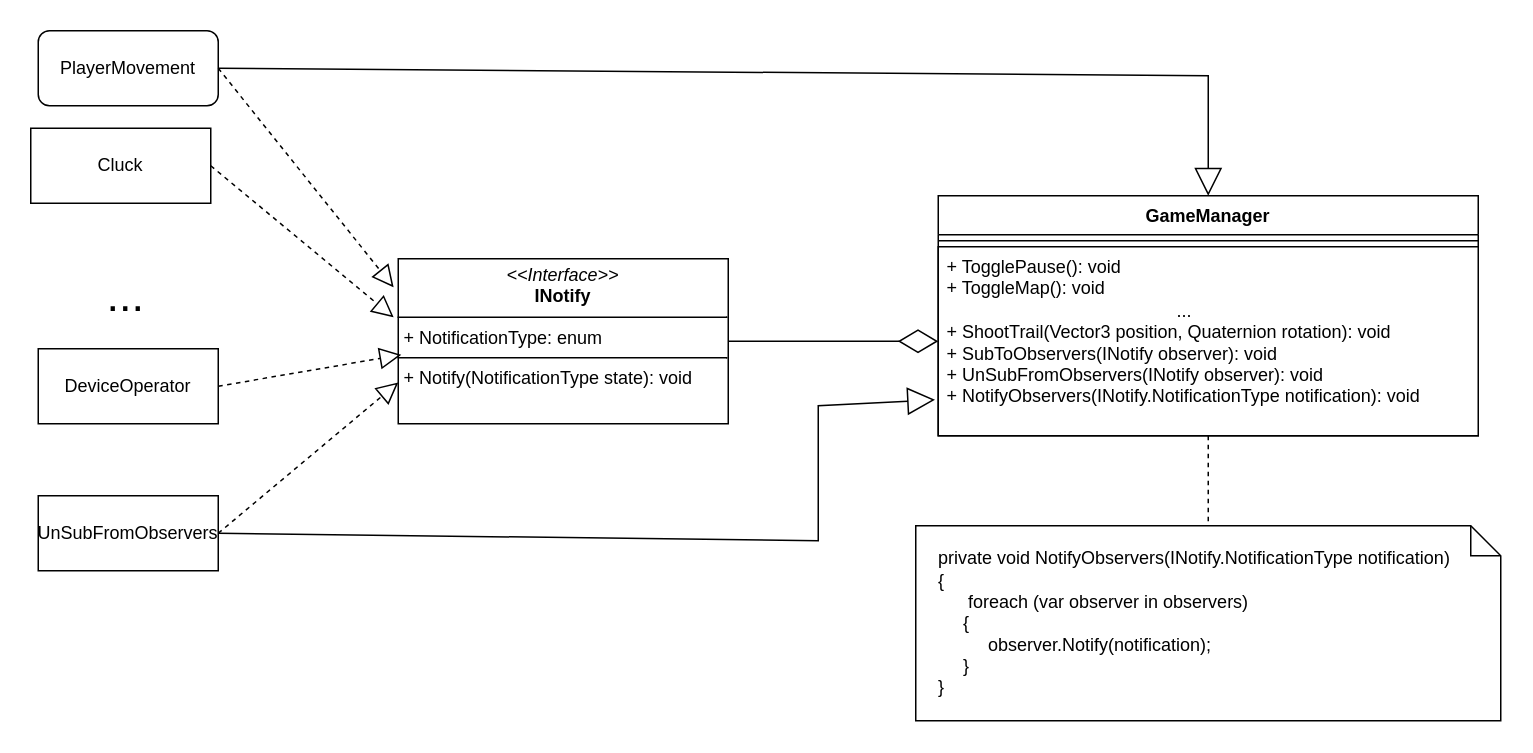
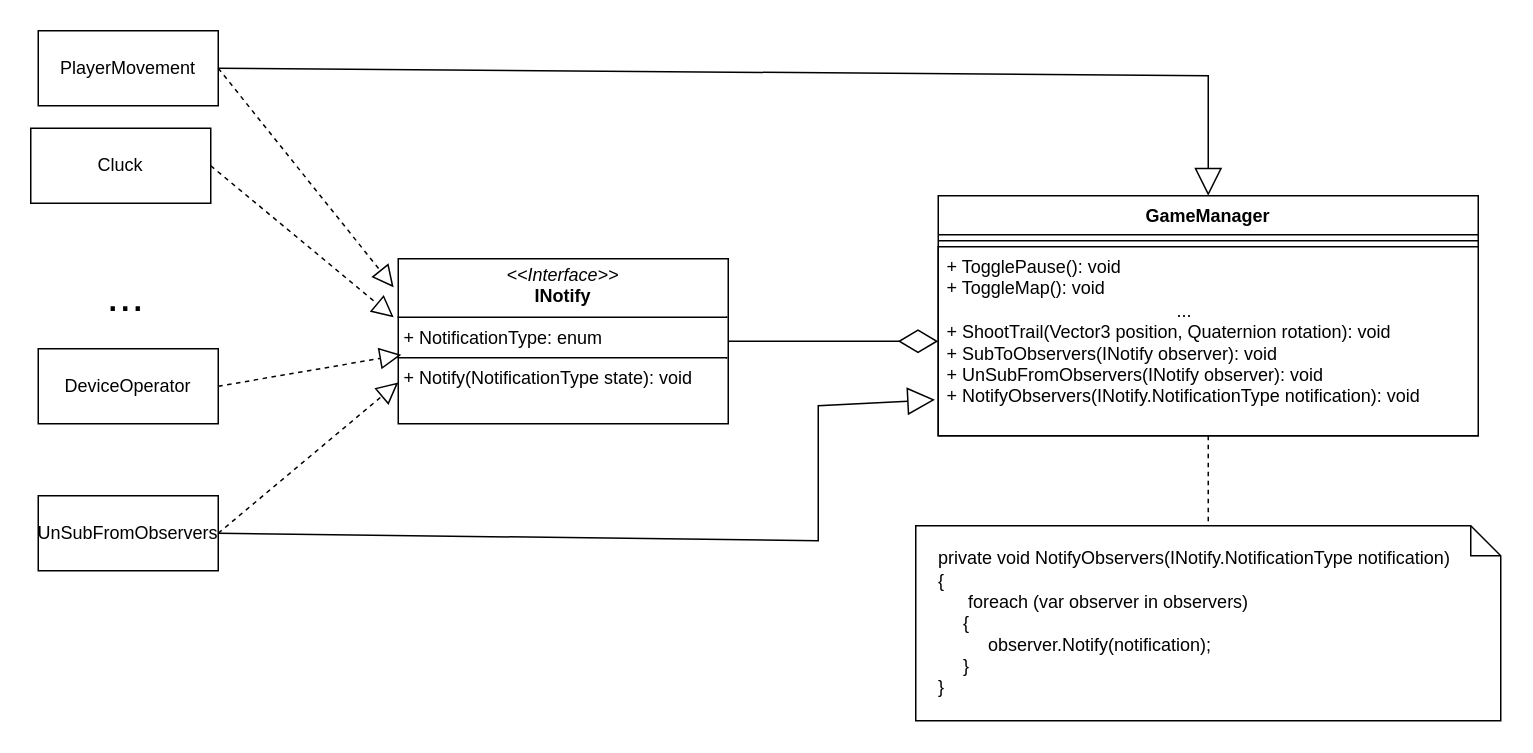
- <mxCell id="11" value="PlayerMovement" style="html=1;whiteSpace=wrap;rounded=1;" vertex="1" parent="1"><mxGeometry x="25" y="20" width="120" height="50" as="geometry" /></mxCell>
+ <mxCell id="11" value="PlayerMovement" style="html=1;whiteSpace=wrap;" vertex="1" parent="1"><mxGeometry x="25" y="20" width="120" height="50" as="geometry" /></mxCell>
